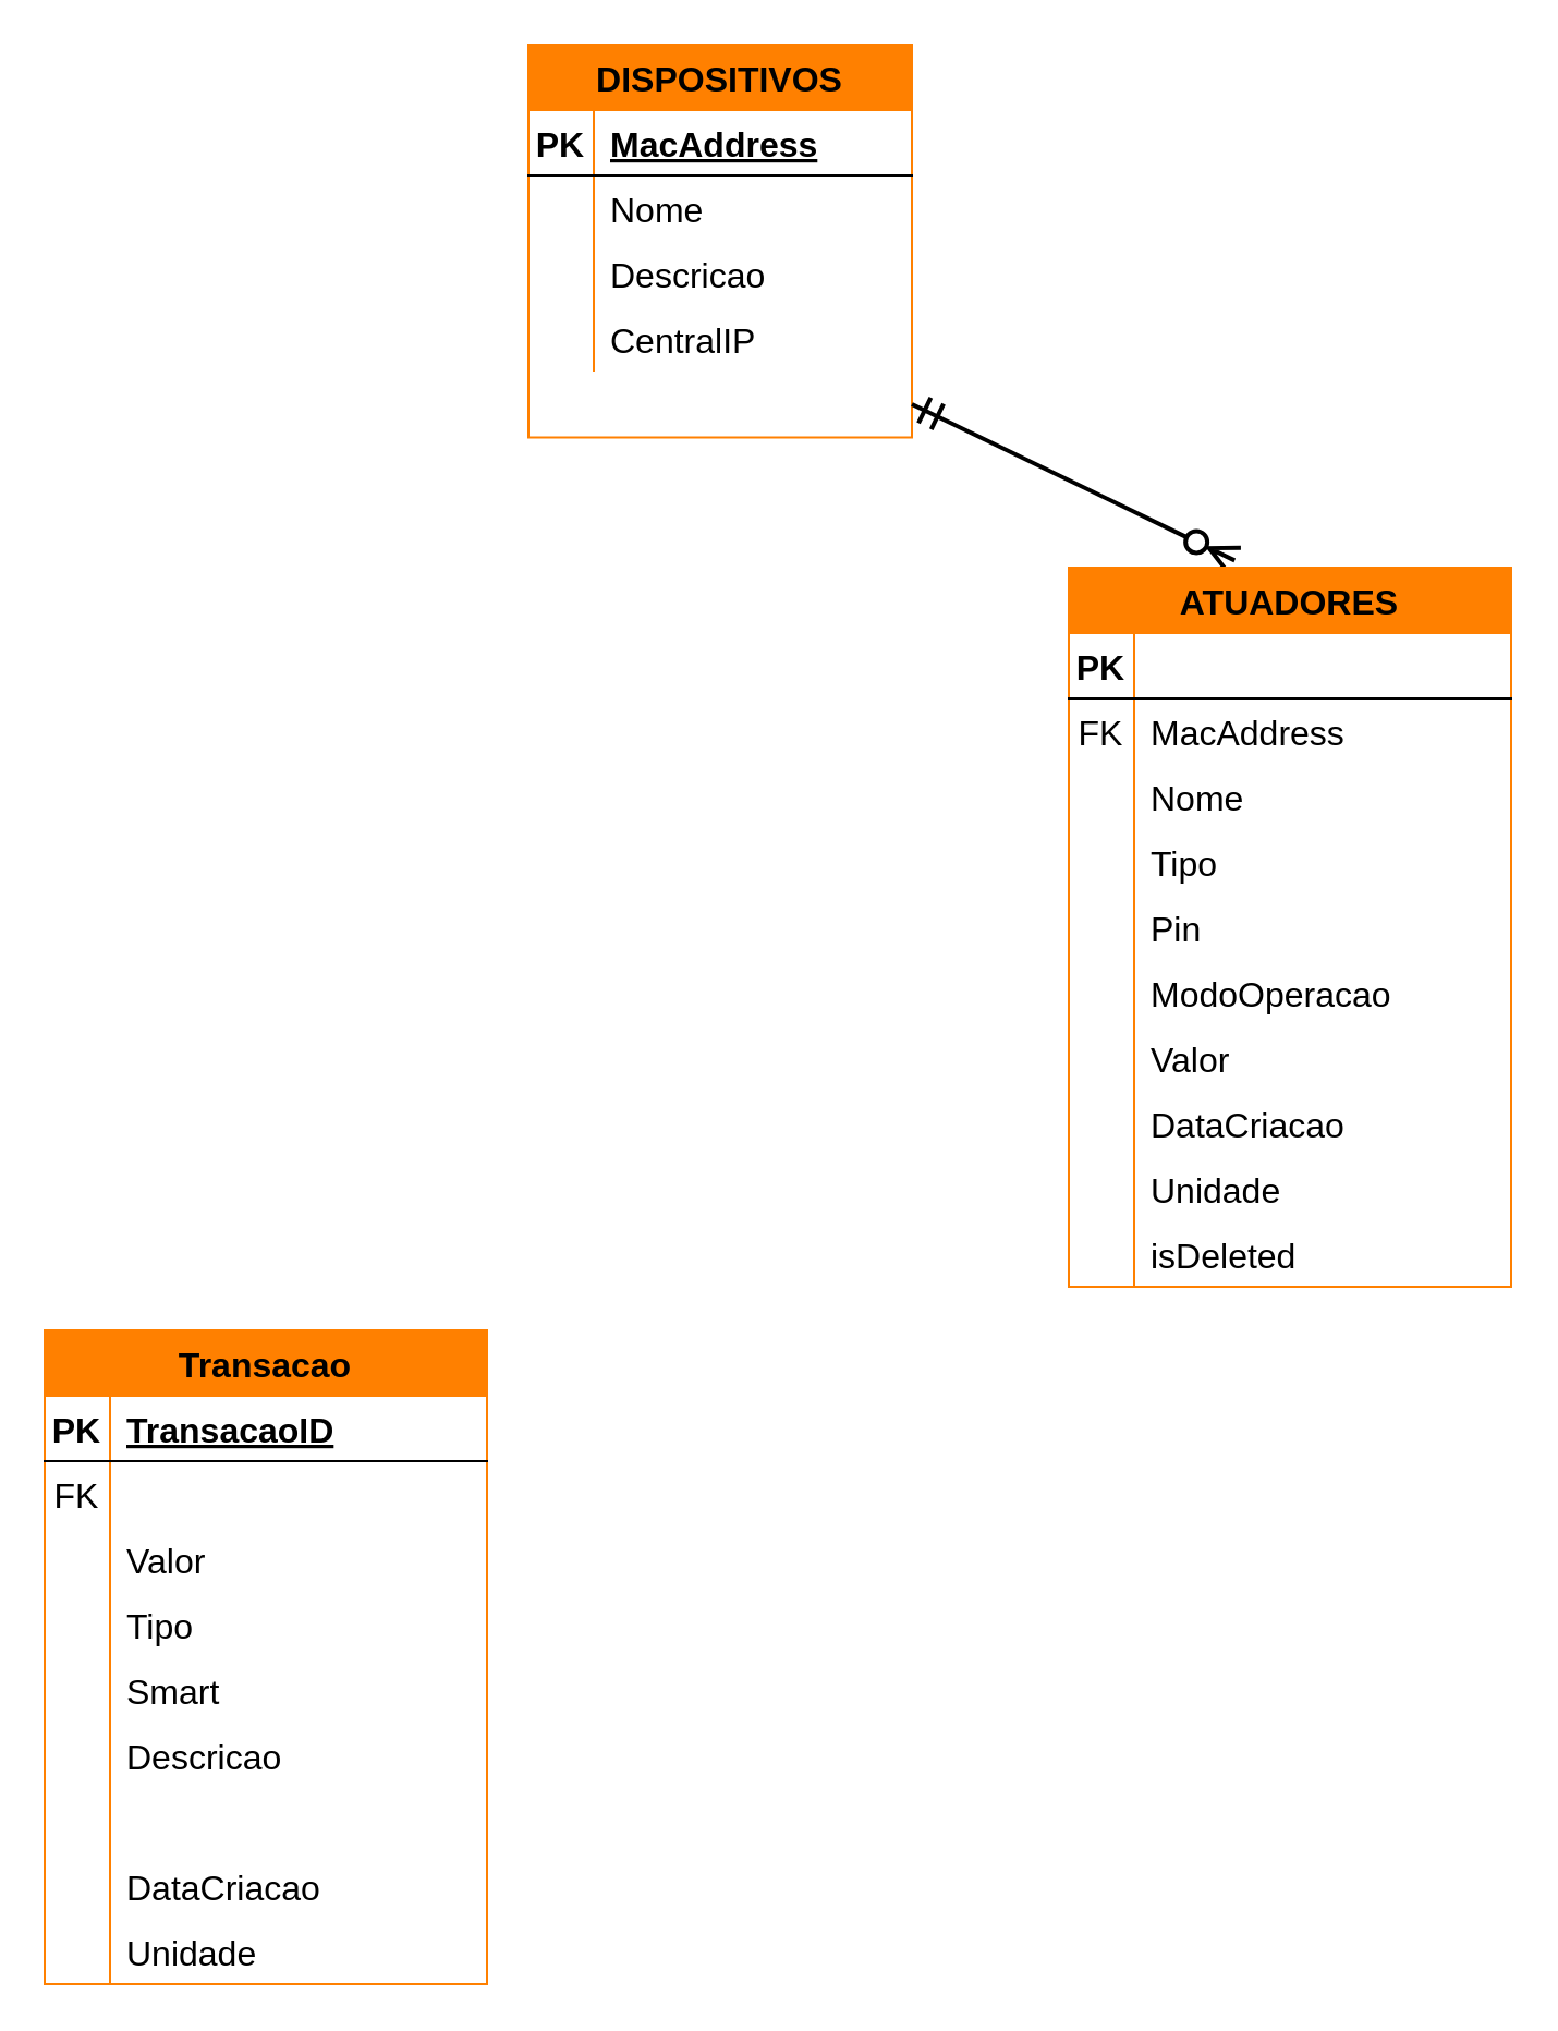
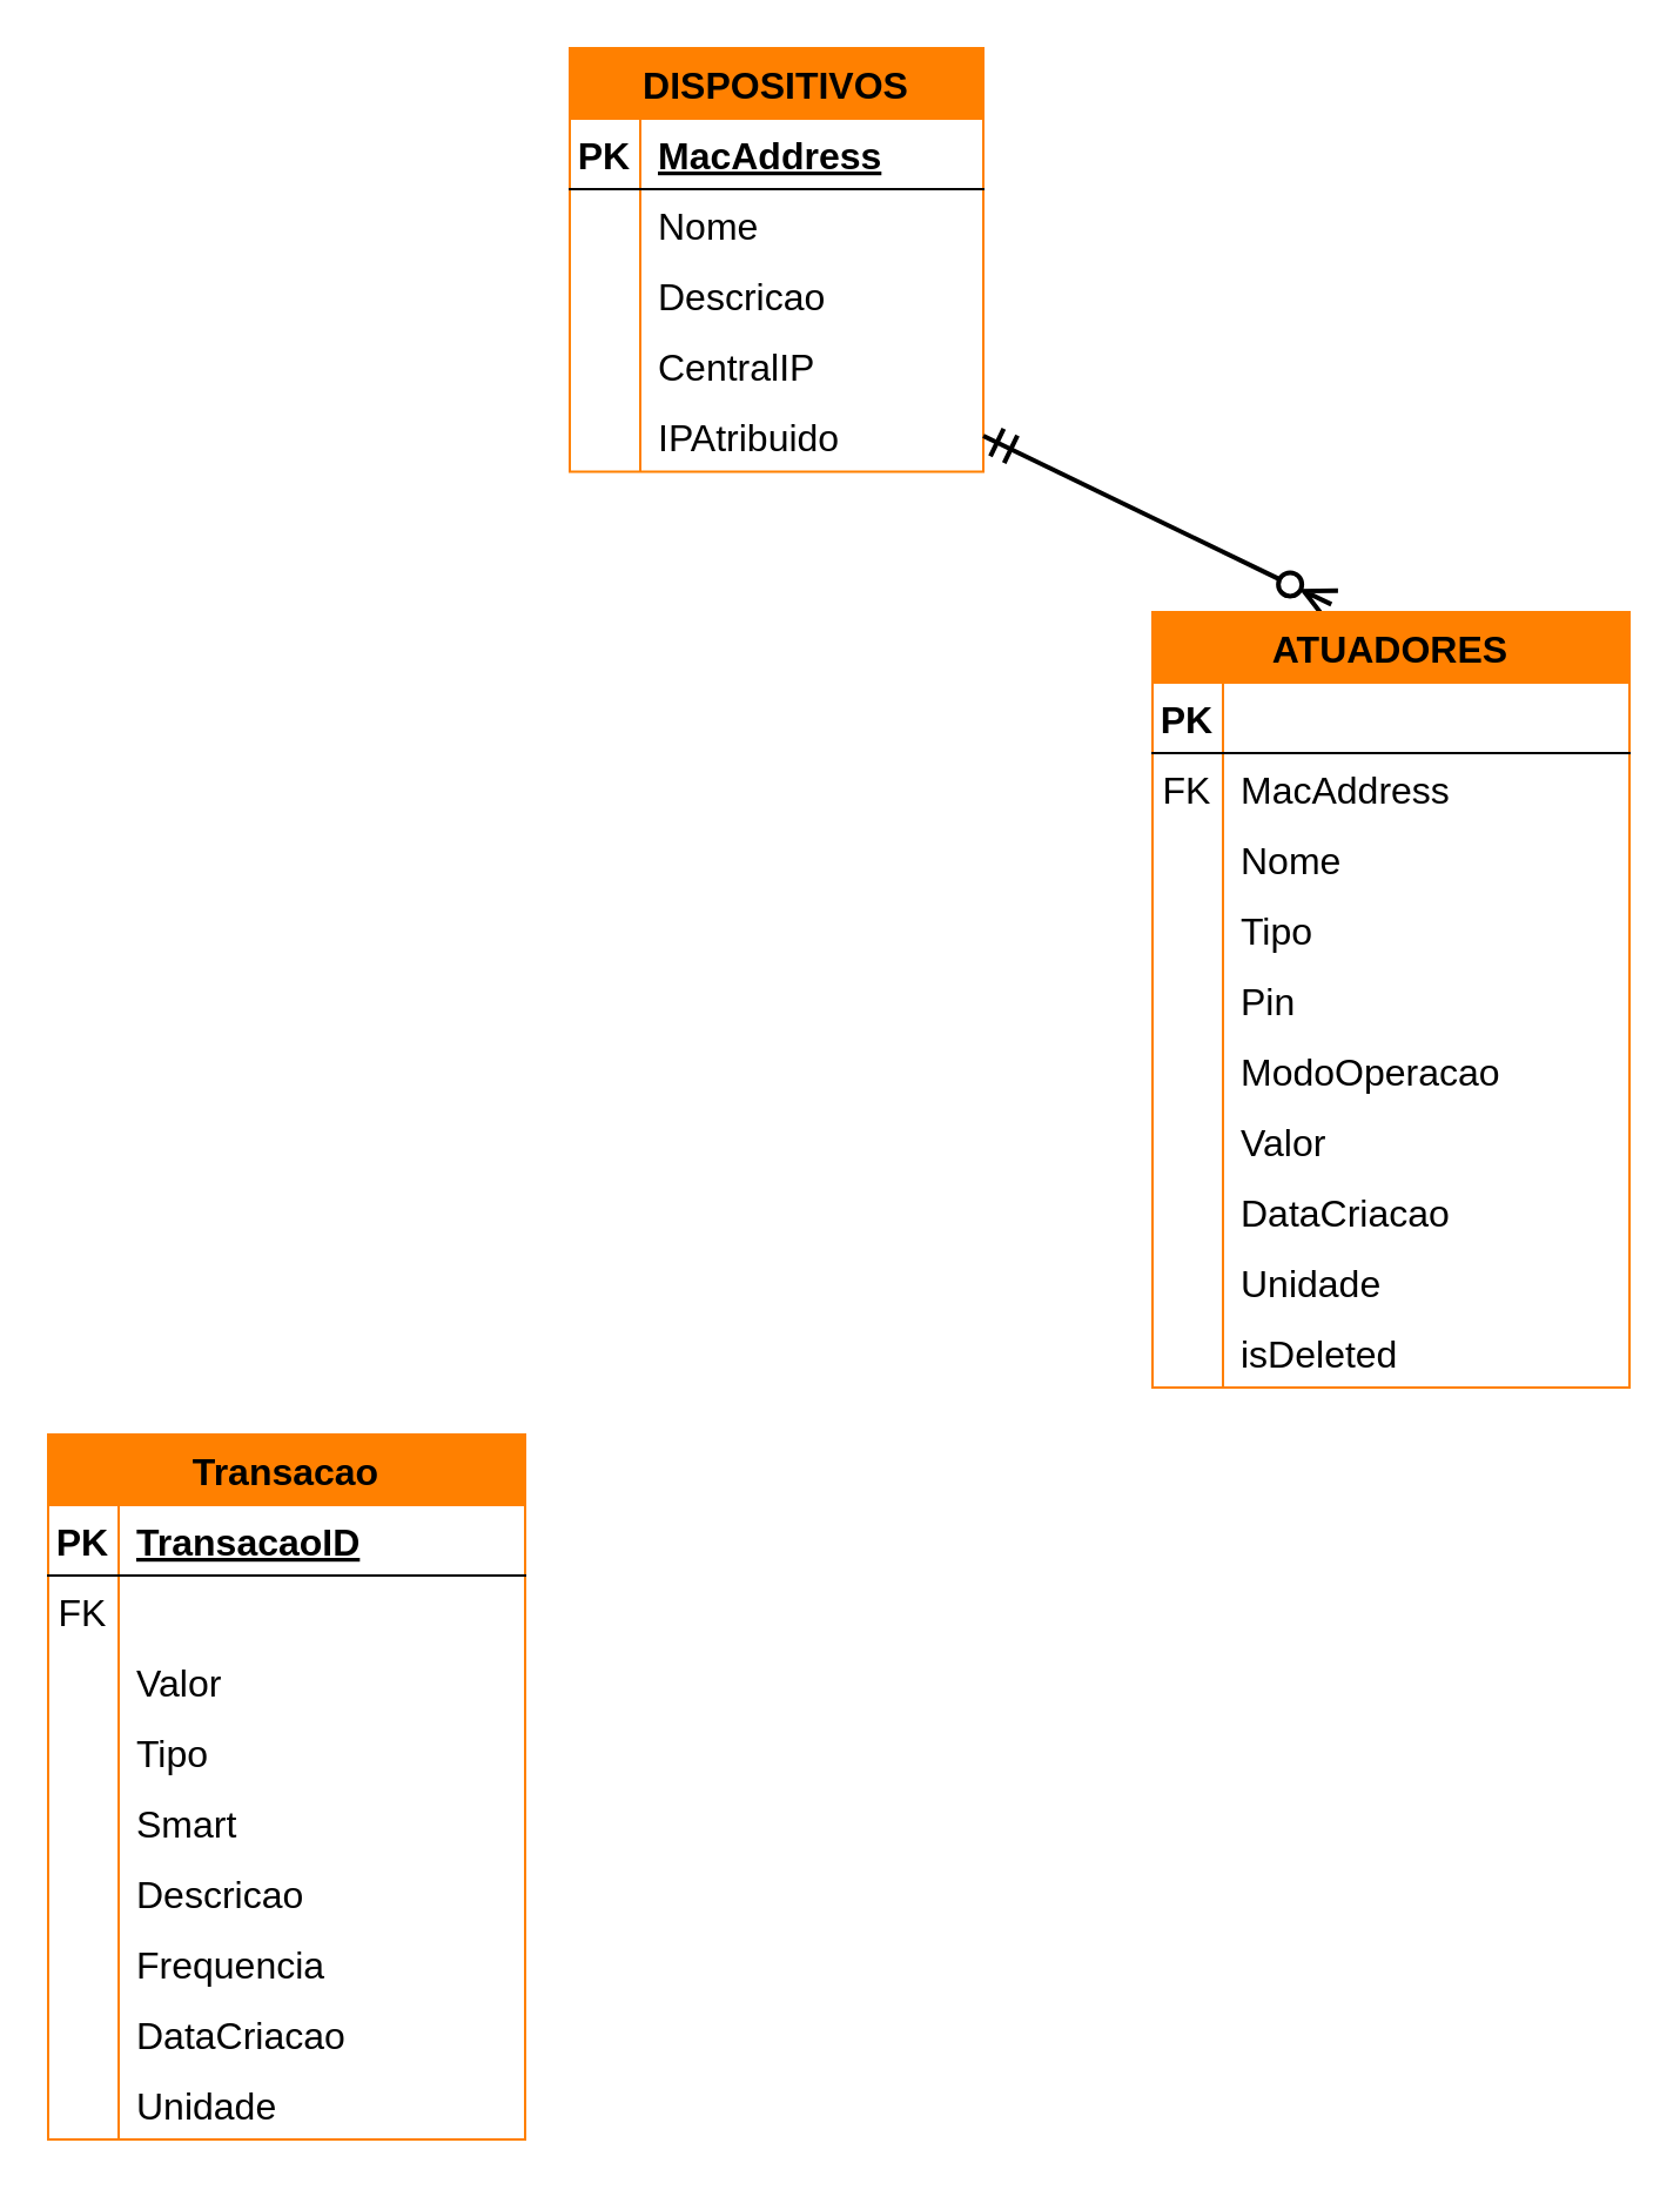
+ <mxCell id="17" value="IPAtribuido" style="shape=partialRectangle;overflow=hidden;connectable=0;fillColor=none;top=0;left=0;bottom=0;right=0;align=left;spacingLeft=6;fontSize=16;" parent="15" vertex="1"><mxGeometry x="30" width="146" height="30" as="geometry"><mxRectangle width="146" height="30" as="alternateBounds" /></mxGeometry></mxCell>
+ <mxCell id="38" value="Frequencia" style="shape=partialRectangle;overflow=hidden;connectable=0;fillColor=none;top=0;left=0;bottom=0;right=0;align=left;spacingLeft=6;fontSize=16;" parent="36" vertex="1"><mxGeometry x="30" width="173" height="30" as="geometry"><mxRectangle width="173" height="30" as="alternateBounds" /></mxGeometry></mxCell>
